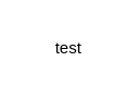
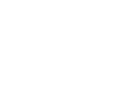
- <mxCell id="2" value="test" style="text;html=1;strokeColor=none;fillColor=none;align=center;verticalAlign=middle;whiteSpace=wrap;rounded=0;" vertex="1" parent="1"><mxGeometry x="20" y="20" width="60" height="30" as="geometry" /></mxCell>
